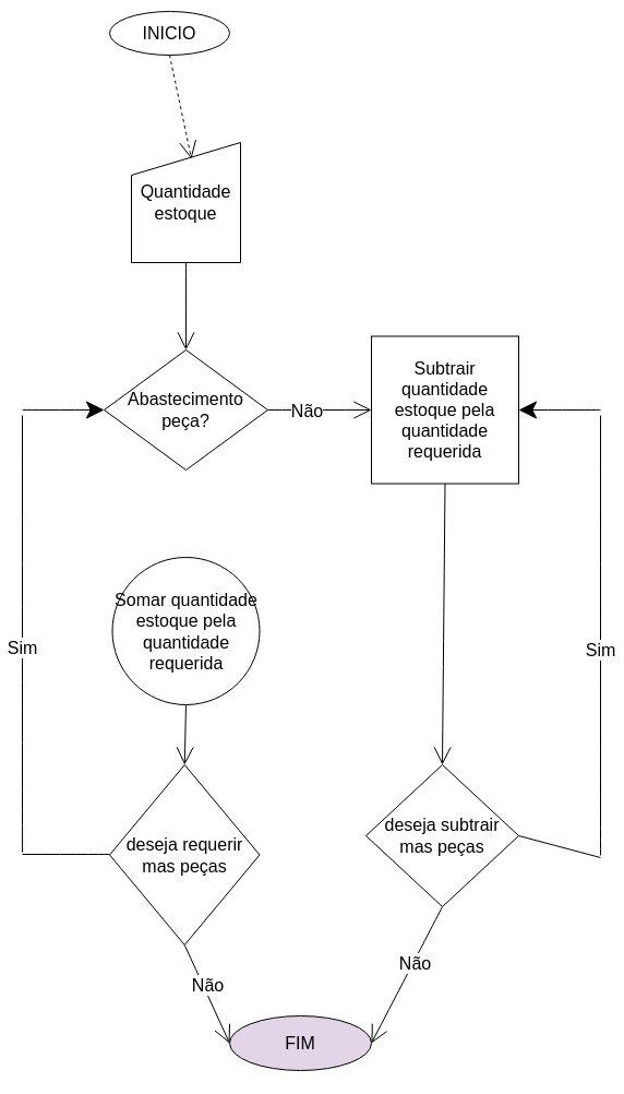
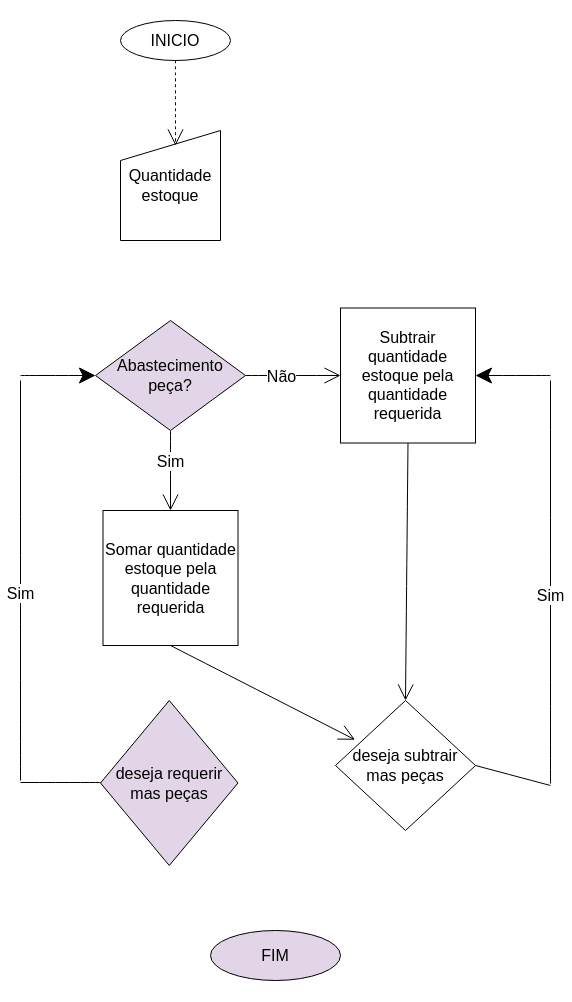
- <mxCell id="2" value="INICIO" style="ellipse;whiteSpace=wrap;html=1;fontSize=16;" vertex="1" parent="1"><mxGeometry x="100" y="10" width="110" height="40" as="geometry" /></mxCell>
+ <mxCell id="2" value="INICIO" style="ellipse;whiteSpace=wrap;html=1;fontSize=16;" vertex="1" parent="1"><mxGeometry x="120" y="20" width="110" height="40" as="geometry" /></mxCell>
- <mxCell id="13" value="" style="edgeStyle=none;orthogonalLoop=1;jettySize=auto;html=1;rounded=0;fontSize=12;endArrow=open;startSize=14;endSize=14;sourcePerimeterSpacing=8;targetPerimeterSpacing=8;curved=1;exitX=0.5;exitY=1;exitDx=0;exitDy=0;entryX=0.5;entryY=0;entryDx=0;entryDy=0;" edge="1" parent="1" source="4" target="8"><mxGeometry width="140" relative="1" as="geometry"><mxPoint x="180" y="230" as="sourcePoint" /><mxPoint x="320" y="230" as="targetPoint" /><Array as="points" /></mxGeometry></mxCell>
- <mxCell id="8" value="Abastecimento peça?" style="rhombus;whiteSpace=wrap;html=1;fontSize=16;" vertex="1" parent="1"><mxGeometry x="95" y="320" width="150" height="110" as="geometry" /></mxCell>
+ <mxCell id="8" value="Abastecimento peça?" style="rhombus;whiteSpace=wrap;html=1;fontSize=16;fillColor=#e1d5e7;" vertex="1" parent="1"><mxGeometry x="95" y="320" width="150" height="110" as="geometry" /></mxCell>
+ <mxCell id="6" style="edgeStyle=none;curved=1;rounded=0;orthogonalLoop=1;jettySize=auto;html=1;exitX=0.5;exitY=1;exitDx=0;exitDy=0;entryX=0.5;entryY=0;entryDx=0;entryDy=0;fontSize=12;endArrow=open;startSize=14;endSize=14;sourcePerimeterSpacing=8;targetPerimeterSpacing=8;" edge="1" parent="1" source="8" target="15"><mxGeometry relative="1" as="geometry" /></mxCell>
+ <mxCell id="7" value="Sim" style="edgeLabel;html=1;align=center;verticalAlign=middle;resizable=0;points=[];fontSize=16;" vertex="1" connectable="0" parent="6"><mxGeometry x="0.675" y="-1" relative="1" as="geometry"><mxPoint y="-37" as="offset" /></mxGeometry></mxCell>
- <mxCell id="15" value="Somar quantidade estoque pela quantidade requerida" style="ellipse;whiteSpace=wrap;html=1;aspect=fixed;fontSize=16;" vertex="1" parent="1"><mxGeometry x="102.5" y="510" width="135" height="135" as="geometry" /></mxCell>
+ <mxCell id="15" value="Somar quantidade estoque pela quantidade requerida" style="whiteSpace=wrap;html=1;aspect=fixed;fontSize=16;" vertex="1" parent="1"><mxGeometry x="102.5" y="510" width="135" height="135" as="geometry" /></mxCell>
- <mxCell id="14" style="edgeStyle=none;curved=1;rounded=0;orthogonalLoop=1;jettySize=auto;html=1;exitX=0.5;exitY=1;exitDx=0;exitDy=0;entryX=0.5;entryY=0;entryDx=0;entryDy=0;fontSize=12;endArrow=open;startSize=14;endSize=14;sourcePerimeterSpacing=8;targetPerimeterSpacing=8;" edge="1" parent="1" source="15" target="18"><mxGeometry relative="1" as="geometry" /></mxCell>
+ <mxCell id="14" style="edgeStyle=none;curved=1;rounded=0;orthogonalLoop=1;jettySize=auto;html=1;exitX=0.5;exitY=1;exitDx=0;exitDy=0;fontSize=12;endArrow=open;startSize=14;endSize=14;sourcePerimeterSpacing=8;targetPerimeterSpacing=8;" edge="1" parent="1" source="15" target="21"><mxGeometry relative="1" as="geometry" /></mxCell>
- <mxCell id="18" value="deseja requerir mas peças" style="rhombus;whiteSpace=wrap;html=1;fontSize=16;" vertex="1" parent="1"><mxGeometry x="100" y="700" width="137.5" height="165" as="geometry" /></mxCell>
+ <mxCell id="18" value="deseja requerir mas peças" style="rhombus;whiteSpace=wrap;html=1;fontSize=16;fillColor=#e1d5e7;" vertex="1" parent="1"><mxGeometry x="100" y="700" width="137.5" height="165" as="geometry" /></mxCell>
- <mxCell id="19" style="edgeStyle=none;curved=1;rounded=0;orthogonalLoop=1;jettySize=auto;html=1;exitX=0.5;exitY=1;exitDx=0;exitDy=0;entryX=1;entryY=0.5;entryDx=0;entryDy=0;fontSize=12;endArrow=open;startSize=14;endSize=14;sourcePerimeterSpacing=8;targetPerimeterSpacing=8;" edge="1" parent="1" source="21" target="3"><mxGeometry relative="1" as="geometry" /></mxCell>
- <mxCell id="20" value="Não" style="edgeLabel;html=1;align=center;verticalAlign=middle;resizable=0;points=[];fontSize=16;" vertex="1" connectable="0" parent="19"><mxGeometry x="-0.224" y="5" relative="1" as="geometry"><mxPoint x="-5" as="offset" /></mxGeometry></mxCell>
- <mxCell id="16" style="edgeStyle=none;curved=1;rounded=0;orthogonalLoop=1;jettySize=auto;html=1;exitX=0.5;exitY=1;exitDx=0;exitDy=0;entryX=0;entryY=0.5;entryDx=0;entryDy=0;fontSize=12;endArrow=open;startSize=14;endSize=14;sourcePerimeterSpacing=8;targetPerimeterSpacing=8;" edge="1" parent="1" source="18" target="3"><mxGeometry relative="1" as="geometry" /></mxCell>
- <mxCell id="17" value="Não" style="edgeLabel;html=1;align=center;verticalAlign=middle;resizable=0;points=[];fontSize=16;" vertex="1" connectable="0" parent="16"><mxGeometry x="0.283" relative="1" as="geometry"><mxPoint x="-6" y="-22" as="offset" /></mxGeometry></mxCell>
